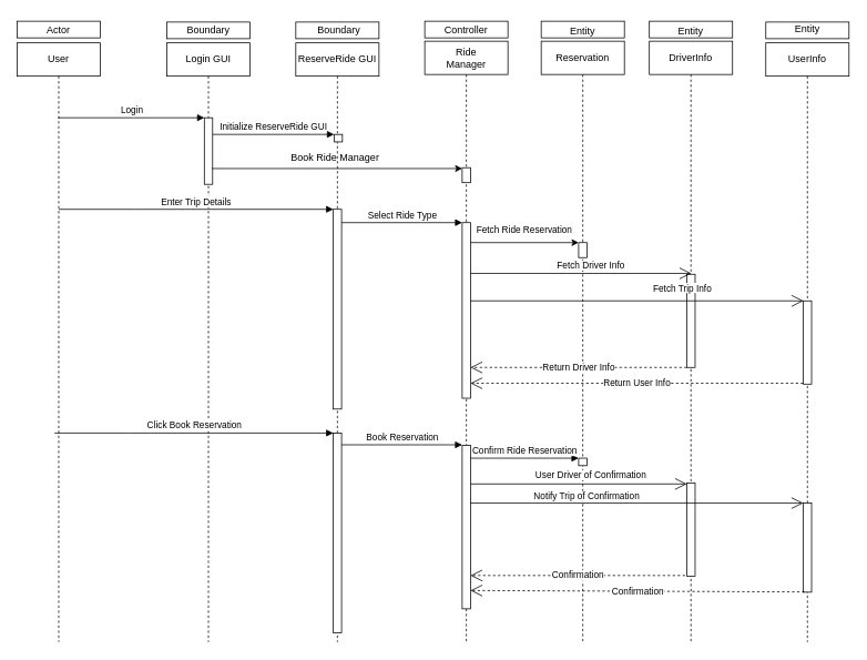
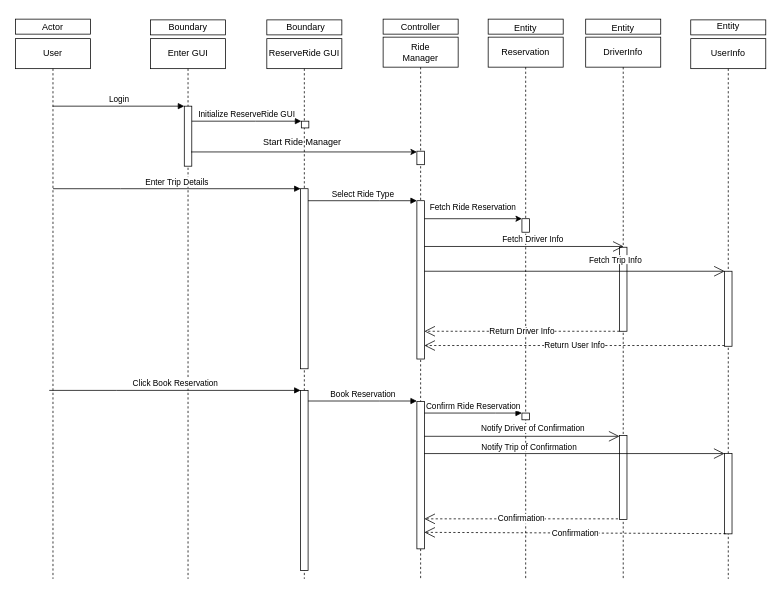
- <mxCell id="3" value="Login GUI" style="shape=umlLifeline;perimeter=lifelinePerimeter;whiteSpace=wrap;html=1;container=0;dropTarget=0;collapsible=0;recursiveResize=0;outlineConnect=0;portConstraint=eastwest;newEdgeStyle={&quot;edgeStyle&quot;:&quot;elbowEdgeStyle&quot;,&quot;elbow&quot;:&quot;vertical&quot;,&quot;curved&quot;:0,&quot;rounded&quot;:0};" parent="1" vertex="1"><mxGeometry x="200" y="51" width="100" height="720" as="geometry" /></mxCell>
+ <mxCell id="3" value="Enter GUI" style="shape=umlLifeline;perimeter=lifelinePerimeter;whiteSpace=wrap;html=1;container=0;dropTarget=0;collapsible=0;recursiveResize=0;outlineConnect=0;portConstraint=eastwest;newEdgeStyle={&quot;edgeStyle&quot;:&quot;elbowEdgeStyle&quot;,&quot;elbow&quot;:&quot;vertical&quot;,&quot;curved&quot;:0,&quot;rounded&quot;:0};" parent="1" vertex="1"><mxGeometry x="200" y="51" width="100" height="720" as="geometry" /></mxCell>
- <mxCell id="31" value="Book Ride Manager" style="text;html=1;align=center;verticalAlign=middle;whiteSpace=wrap;rounded=0;" parent="1" vertex="1"><mxGeometry x="330" y="174" width="145" height="30" as="geometry" /></mxCell>
+ <mxCell id="31" value="Start Ride Manager" style="text;html=1;align=center;verticalAlign=middle;whiteSpace=wrap;rounded=0;" parent="1" vertex="1"><mxGeometry x="330" y="174" width="145" height="30" as="geometry" /></mxCell>
- <mxCell id="55" value="&lt;span style=&quot;font-size: 11px; text-wrap-mode: nowrap; background-color: rgb(255, 255, 255);&quot;&gt;User Driver of Confirmation&lt;/span&gt;" style="text;html=1;align=center;verticalAlign=middle;whiteSpace=wrap;rounded=0;" vertex="1" parent="1"><mxGeometry x="630" y="556" width="160" height="30" as="geometry" /></mxCell>
+ <mxCell id="55" value="&lt;span style=&quot;font-size: 11px; text-wrap-mode: nowrap; background-color: rgb(255, 255, 255);&quot;&gt;Notify Driver of Confirmation&lt;/span&gt;" style="text;html=1;align=center;verticalAlign=middle;whiteSpace=wrap;rounded=0;" vertex="1" parent="1"><mxGeometry x="630" y="556" width="160" height="30" as="geometry" /></mxCell>
